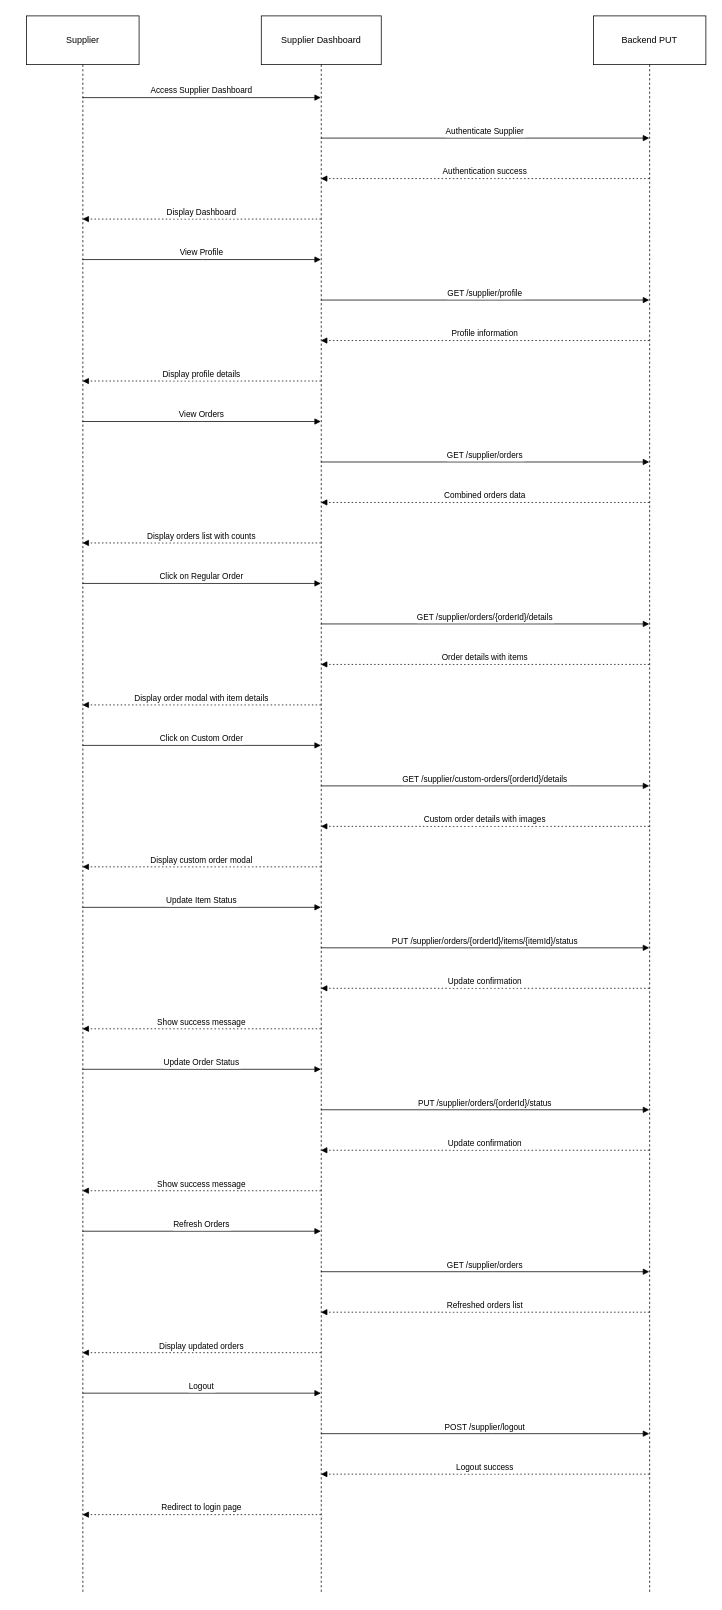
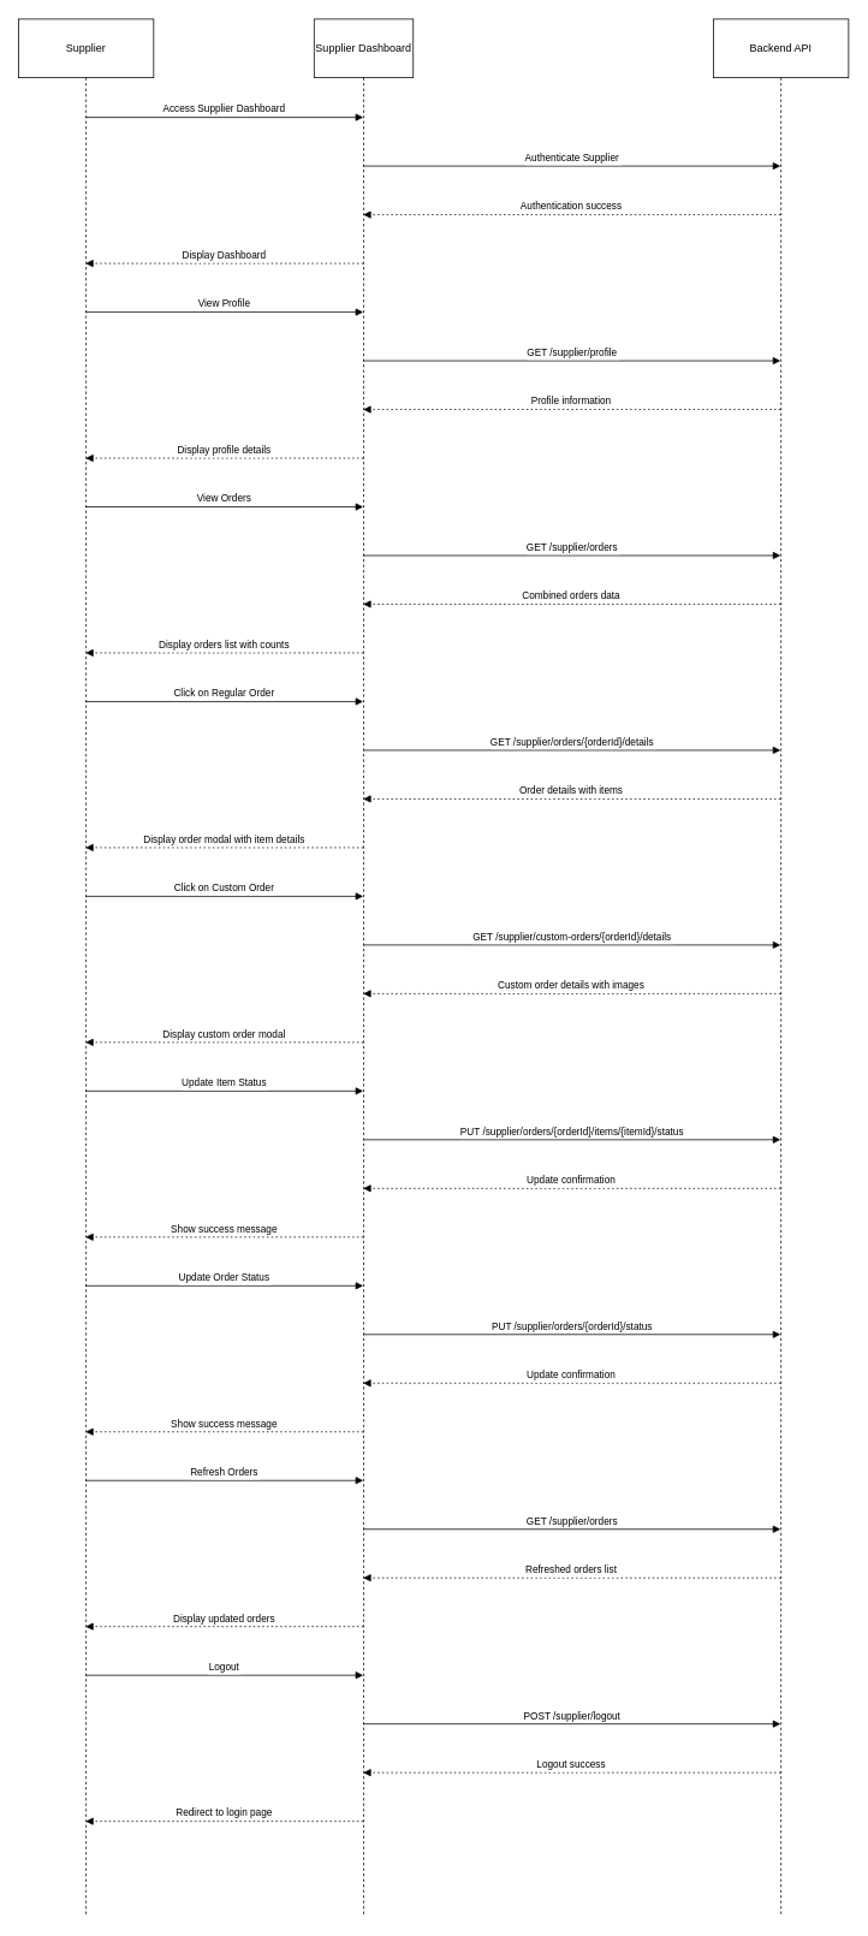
- <mxCell id="4" value="Backend PUT" style="shape=umlLifeline;perimeter=lifelinePerimeter;whiteSpace=wrap;container=1;dropTarget=0;collapsible=0;recursiveResize=0;outlineConnect=0;portConstraint=eastwest;newEdgeStyle={&quot;edgeStyle&quot;:&quot;elbowEdgeStyle&quot;,&quot;elbow&quot;:&quot;vertical&quot;,&quot;curved&quot;:0,&quot;rounded&quot;:0};size=65;" vertex="1" parent="1"><mxGeometry x="791" y="20" width="150" height="2104" as="geometry" /></mxCell>
+ <mxCell id="4" value="Backend API" style="shape=umlLifeline;perimeter=lifelinePerimeter;whiteSpace=wrap;container=1;dropTarget=0;collapsible=0;recursiveResize=0;outlineConnect=0;portConstraint=eastwest;newEdgeStyle={&quot;edgeStyle&quot;:&quot;elbowEdgeStyle&quot;,&quot;elbow&quot;:&quot;vertical&quot;,&quot;curved&quot;:0,&quot;rounded&quot;:0};size=65;" vertex="1" parent="1"><mxGeometry x="791" y="20" width="150" height="2104" as="geometry" /></mxCell>
- <mxCell id="2" value="Supplier" style="shape=umlLifeline;perimeter=lifelinePerimeter;whiteSpace=wrap;container=1;dropTarget=0;collapsible=0;recursiveResize=0;outlineConnect=0;portConstraint=eastwest;newEdgeStyle={&quot;edgeStyle&quot;:&quot;elbowEdgeStyle&quot;,&quot;elbow&quot;:&quot;vertical&quot;,&quot;curved&quot;:0,&quot;rounded&quot;:0};size=65;" vertex="1" parent="1"><mxGeometry x="35" y="20" width="150" height="2104" as="geometry" /></mxCell>
+ <mxCell id="2" value="Supplier" style="shape=umlLifeline;perimeter=lifelinePerimeter;whiteSpace=wrap;container=1;dropTarget=0;collapsible=0;recursiveResize=0;outlineConnect=0;portConstraint=eastwest;newEdgeStyle={&quot;edgeStyle&quot;:&quot;elbowEdgeStyle&quot;,&quot;elbow&quot;:&quot;vertical&quot;,&quot;curved&quot;:0,&quot;rounded&quot;:0};size=65;" vertex="1" parent="1"><mxGeometry x="20" y="20" width="150" height="2104" as="geometry" /></mxCell>
- <mxCell id="3" value="Supplier Dashboard" style="shape=umlLifeline;perimeter=lifelinePerimeter;whiteSpace=wrap;container=1;dropTarget=0;collapsible=0;recursiveResize=0;outlineConnect=0;portConstraint=eastwest;newEdgeStyle={&quot;edgeStyle&quot;:&quot;elbowEdgeStyle&quot;,&quot;elbow&quot;:&quot;vertical&quot;,&quot;curved&quot;:0,&quot;rounded&quot;:0};size=65;" vertex="1" parent="1"><mxGeometry x="348" y="20" width="160" height="2104" as="geometry" /></mxCell>
+ <mxCell id="3" value="Supplier Dashboard" style="shape=umlLifeline;perimeter=lifelinePerimeter;whiteSpace=wrap;container=1;dropTarget=0;collapsible=0;recursiveResize=0;outlineConnect=0;portConstraint=eastwest;newEdgeStyle={&quot;edgeStyle&quot;:&quot;elbowEdgeStyle&quot;,&quot;elbow&quot;:&quot;vertical&quot;,&quot;curved&quot;:0,&quot;rounded&quot;:0};size=65;" vertex="1" parent="1"><mxGeometry x="348" y="20" width="110" height="2104" as="geometry" /></mxCell>
